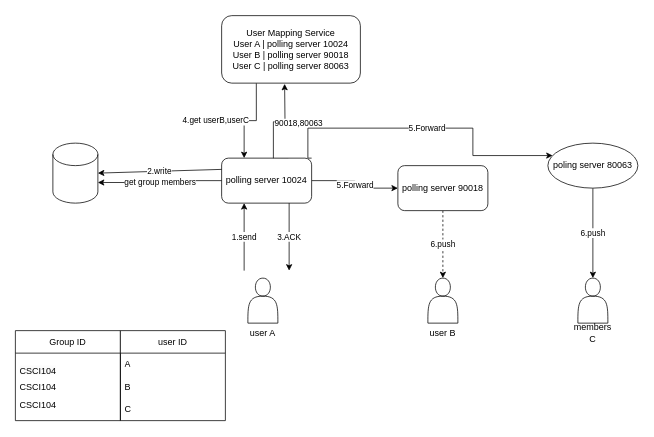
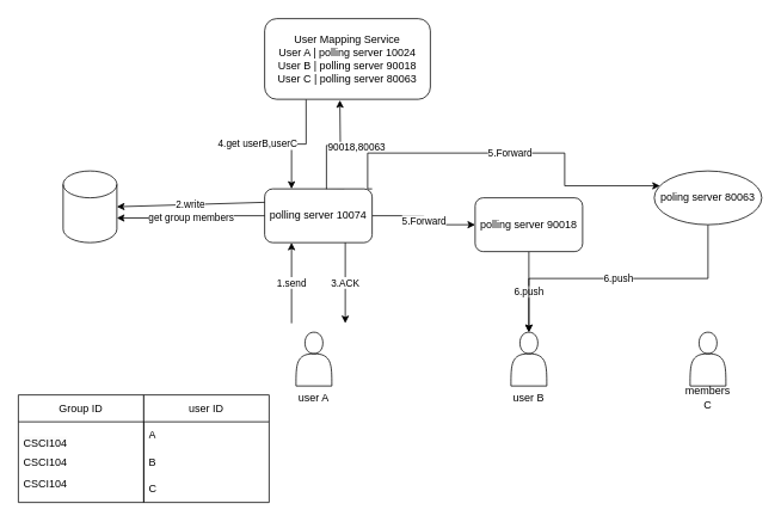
- <mxCell id="7" value="polling server 10024" style="rounded=1;whiteSpace=wrap;html=1;" vertex="1" parent="1"><mxGeometry x="295" y="210" width="120" height="60" as="geometry" /></mxCell>
+ <mxCell id="7" value="polling server 10074" style="rounded=1;whiteSpace=wrap;html=1;" vertex="1" parent="1"><mxGeometry x="295" y="210" width="120" height="60" as="geometry" /></mxCell>
- <mxCell id="8" value="6.push" style="edgeStyle=orthogonalEdgeStyle;rounded=0;orthogonalLoop=1;jettySize=auto;html=1;dashed=1;" edge="1" parent="1" source="9" target="18"><mxGeometry relative="1" as="geometry" /></mxCell>
+ <mxCell id="8" value="6.push" style="edgeStyle=orthogonalEdgeStyle;rounded=0;orthogonalLoop=1;jettySize=auto;html=1;" edge="1" parent="1" source="9" target="18"><mxGeometry relative="1" as="geometry" /></mxCell>
- <mxCell id="10" value="6.push" style="edgeStyle=orthogonalEdgeStyle;rounded=0;orthogonalLoop=1;jettySize=auto;html=1;exitX=0.5;exitY=1;exitDx=0;exitDy=0;entryX=0.5;entryY=0;entryDx=0;entryDy=0;" edge="1" parent="1" source="11" target="19"><mxGeometry relative="1" as="geometry" /></mxCell>
+ <mxCell id="10" value="6.push" style="edgeStyle=orthogonalEdgeStyle;rounded=0;orthogonalLoop=1;jettySize=auto;html=1;exitX=0.5;exitY=1;exitDx=0;exitDy=0;" edge="1" parent="1" source="11" target="18"><mxGeometry relative="1" as="geometry" /></mxCell>
